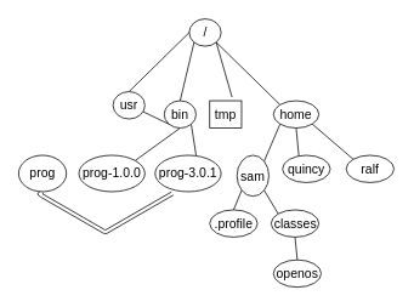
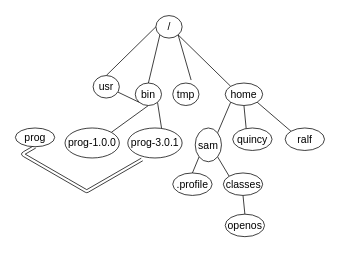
- <mxCell id="11" value="tmp" style="whiteSpace=wrap;html=1;fontSize=14;rounded=0;" vertex="1" parent="1"><mxGeometry x="230" y="110" width="35" height="30" as="geometry" /></mxCell>
+ <mxCell id="11" value="tmp" style="ellipse;whiteSpace=wrap;html=1;fontSize=14;rounded=1;" vertex="1" parent="1"><mxGeometry x="230" y="110" width="35" height="30" as="geometry" /></mxCell>
- <mxCell id="28" value="prog" style="ellipse;whiteSpace=wrap;html=1;fontSize=14;rounded=1;" vertex="1" parent="1"><mxGeometry x="20" y="170" width="52.5" height="40" as="geometry" /></mxCell>
+ <mxCell id="28" value="prog" style="ellipse;whiteSpace=wrap;html=1;fontSize=14;rounded=1;" vertex="1" parent="1"><mxGeometry x="20" y="170" width="52.5" height="25" as="geometry" /></mxCell>
